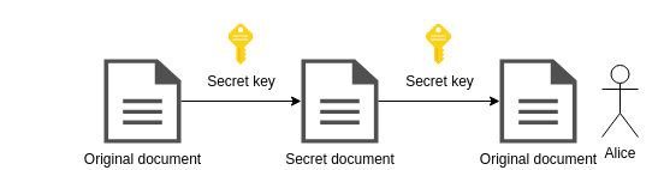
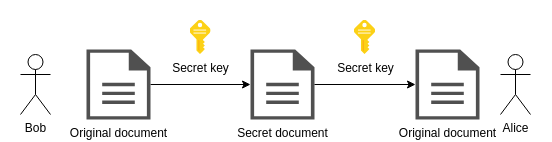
+ <mxCell id="2" value="Bob" style="shape=umlActor;verticalLabelPosition=bottom;labelBackgroundColor=#ffffff;verticalAlign=top;html=1;outlineConnect=0;" vertex="1" parent="1"><mxGeometry x="20" y="54" width="30" height="60" as="geometry" /></mxCell>
